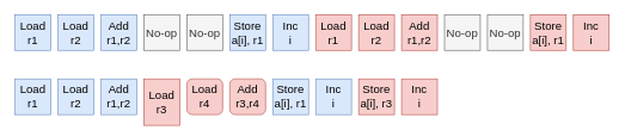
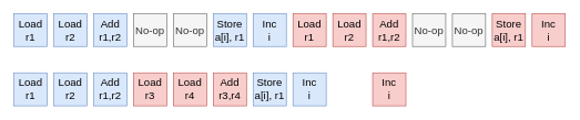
- <mxCell id="8" value="&lt;font style=&quot;font-size: 16px&quot;&gt;Load&lt;br&gt;r4&lt;br&gt;&lt;/font&gt;" style="whiteSpace=wrap;html=1;fillColor=#f8cecc;strokeColor=#b85450;rounded=1;" parent="1" vertex="1"><mxGeometry x="260" y="110" width="50" height="50" as="geometry" /></mxCell>
+ <mxCell id="8" value="&lt;font style=&quot;font-size: 16px&quot;&gt;Load&lt;br&gt;r4&lt;br&gt;&lt;/font&gt;" style="rounded=0;whiteSpace=wrap;html=1;fillColor=#f8cecc;strokeColor=#b85450;" parent="1" vertex="1"><mxGeometry x="260" y="110" width="50" height="50" as="geometry" /></mxCell>
- <mxCell id="9" value="&lt;font style=&quot;font-size: 16px&quot;&gt;Add&lt;br&gt;r3,r4&lt;br&gt;&lt;/font&gt;" style="whiteSpace=wrap;html=1;fillColor=#f8cecc;strokeColor=#b85450;rounded=1;" parent="1" vertex="1"><mxGeometry x="320" y="110" width="50" height="50" as="geometry" /></mxCell>
+ <mxCell id="9" value="&lt;font style=&quot;font-size: 16px&quot;&gt;Add&lt;br&gt;r3,r4&lt;br&gt;&lt;/font&gt;" style="rounded=0;whiteSpace=wrap;html=1;fillColor=#f8cecc;strokeColor=#b85450;" parent="1" vertex="1"><mxGeometry x="320" y="110" width="50" height="50" as="geometry" /></mxCell>
- <mxCell id="10" value="&lt;font style=&quot;font-size: 16px&quot;&gt;Store&lt;br&gt;a[i], r3&lt;br&gt;&lt;/font&gt;" style="rounded=0;whiteSpace=wrap;html=1;fillColor=#f8cecc;strokeColor=#b85450;" parent="1" vertex="1"><mxGeometry x="500" y="110" width="50" height="50" as="geometry" /></mxCell>
- <mxCell id="7" value="&lt;font style=&quot;font-size: 16px&quot;&gt;Load&lt;br&gt;r3&lt;br&gt;&lt;/font&gt;" style="rounded=0;whiteSpace=wrap;html=1;fillColor=#f8cecc;strokeColor=#b85450;" parent="1" vertex="1"><mxGeometry x="200" y="110" width="50" height="65" as="geometry" /></mxCell>
+ <mxCell id="7" value="&lt;font style=&quot;font-size: 16px&quot;&gt;Load&lt;br&gt;r3&lt;br&gt;&lt;/font&gt;" style="rounded=0;whiteSpace=wrap;html=1;fillColor=#f8cecc;strokeColor=#b85450;" parent="1" vertex="1"><mxGeometry x="200" y="110" width="50" height="50" as="geometry" /></mxCell>
